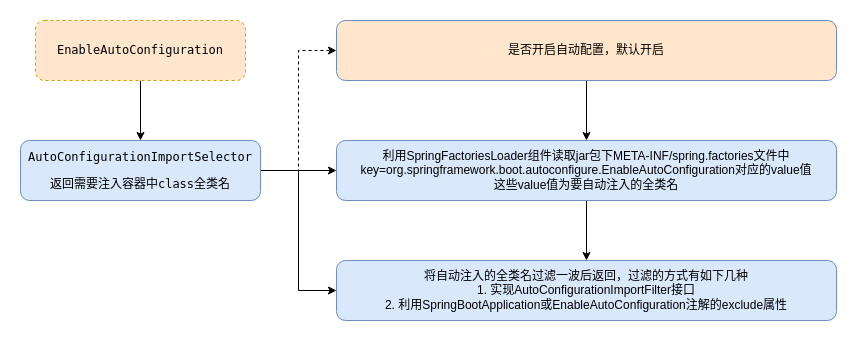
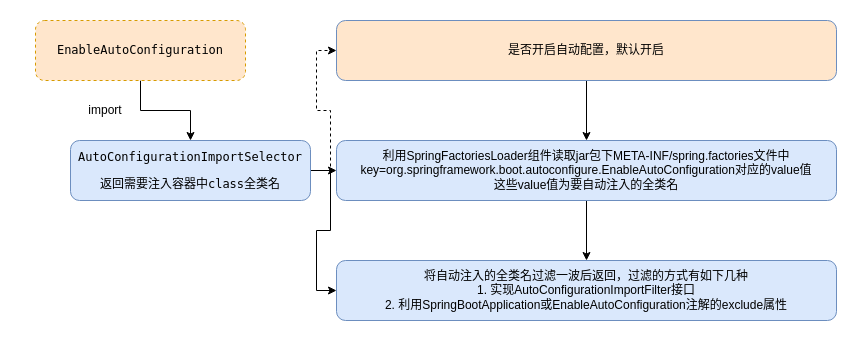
+ <mxCell id="8" value="import" style="text;html=1;strokeColor=none;fillColor=none;align=center;verticalAlign=middle;whiteSpace=wrap;rounded=0;" vertex="1" parent="1"><mxGeometry x="85" y="100" width="40" height="20" as="geometry" /></mxCell>
- <mxCell id="7" value="&lt;pre&gt;&lt;pre&gt;AutoConfigurationImportSelector&lt;/pre&gt;&lt;pre&gt;返回需要注入容器中class全类名&lt;/pre&gt;&lt;/pre&gt;" style="rounded=1;whiteSpace=wrap;html=1;fillColor=#dae8fc;strokeColor=#6c8ebf;" vertex="1" parent="1"><mxGeometry x="20" y="140" width="240" height="60" as="geometry" /></mxCell>
+ <mxCell id="7" value="&lt;pre&gt;&lt;pre&gt;AutoConfigurationImportSelector&lt;/pre&gt;&lt;pre&gt;返回需要注入容器中class全类名&lt;/pre&gt;&lt;/pre&gt;" style="rounded=1;whiteSpace=wrap;html=1;fillColor=#dae8fc;strokeColor=#6c8ebf;" vertex="1" parent="1"><mxGeometry x="70" y="140" width="240" height="60" as="geometry" /></mxCell>
